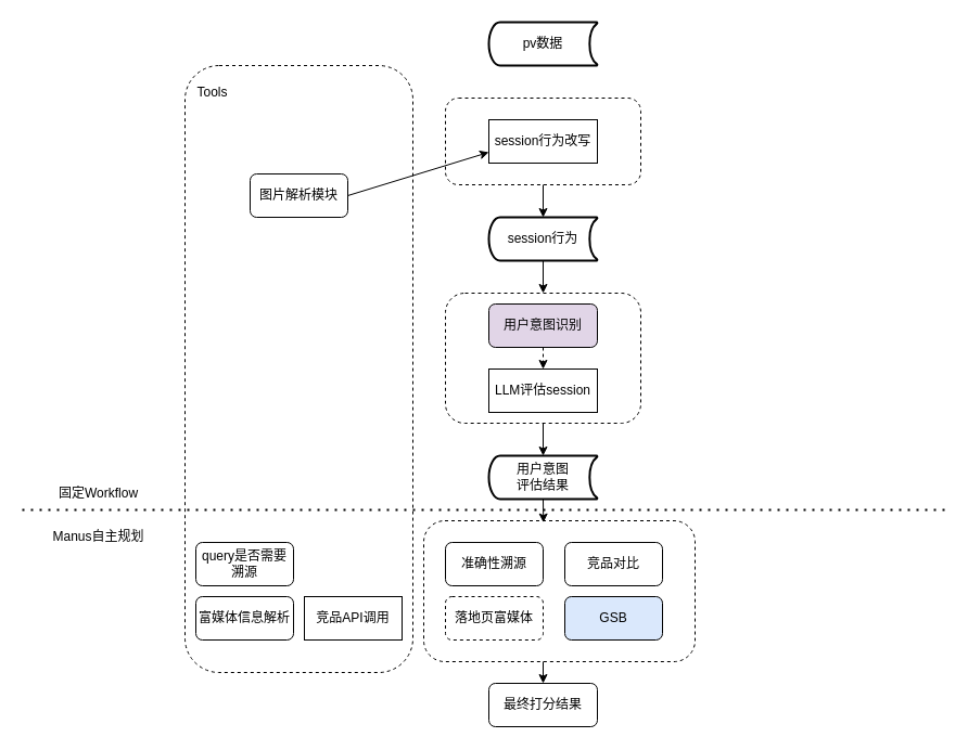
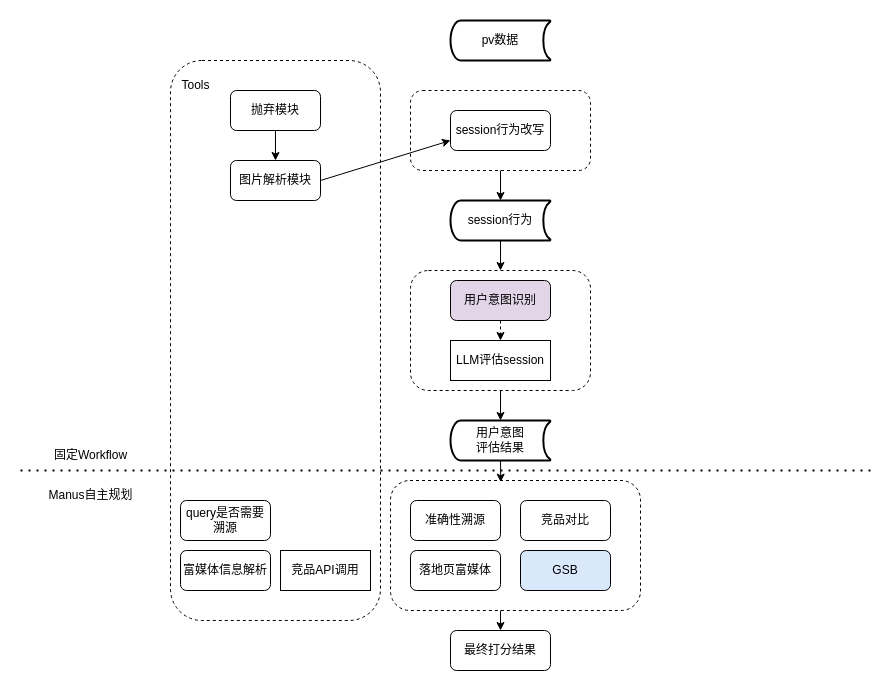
+ <mxCell id="8" value="抛弃模块" style="rounded=1;whiteSpace=wrap;html=1;" parent="1" vertex="1"><mxGeometry y="90" width="90" height="40" as="geometry" x="230" /></mxCell>
- <mxCell id="6" value="session行为改写" style="whiteSpace=wrap;html=1;rounded=0;" parent="1" vertex="1"><mxGeometry x="450" y="110" width="100" height="40" as="geometry" /></mxCell>
+ <mxCell id="6" value="session行为改写" style="rounded=1;whiteSpace=wrap;html=1;" parent="1" vertex="1"><mxGeometry x="450" y="110" width="100" height="40" as="geometry" /></mxCell>
+ <mxCell id="7" style="edgeStyle=orthogonalEdgeStyle;rounded=0;orthogonalLoop=1;jettySize=auto;html=1;exitX=0.5;exitY=1;exitDx=0;exitDy=0;entryX=0.5;entryY=0;entryDx=0;entryDy=0;" parent="1" source="8" target="10" edge="1"><mxGeometry relative="1" as="geometry" /></mxCell>
- <mxCell id="20" value="落地页富媒体" style="rounded=1;whiteSpace=wrap;html=1;dashed=1;" parent="1" vertex="1"><mxGeometry x="410" y="550" width="90" height="40" as="geometry" /></mxCell>
+ <mxCell id="20" value="落地页富媒体" style="rounded=1;whiteSpace=wrap;html=1;" parent="1" vertex="1"><mxGeometry x="410" y="550" width="90" height="40" as="geometry" /></mxCell>
